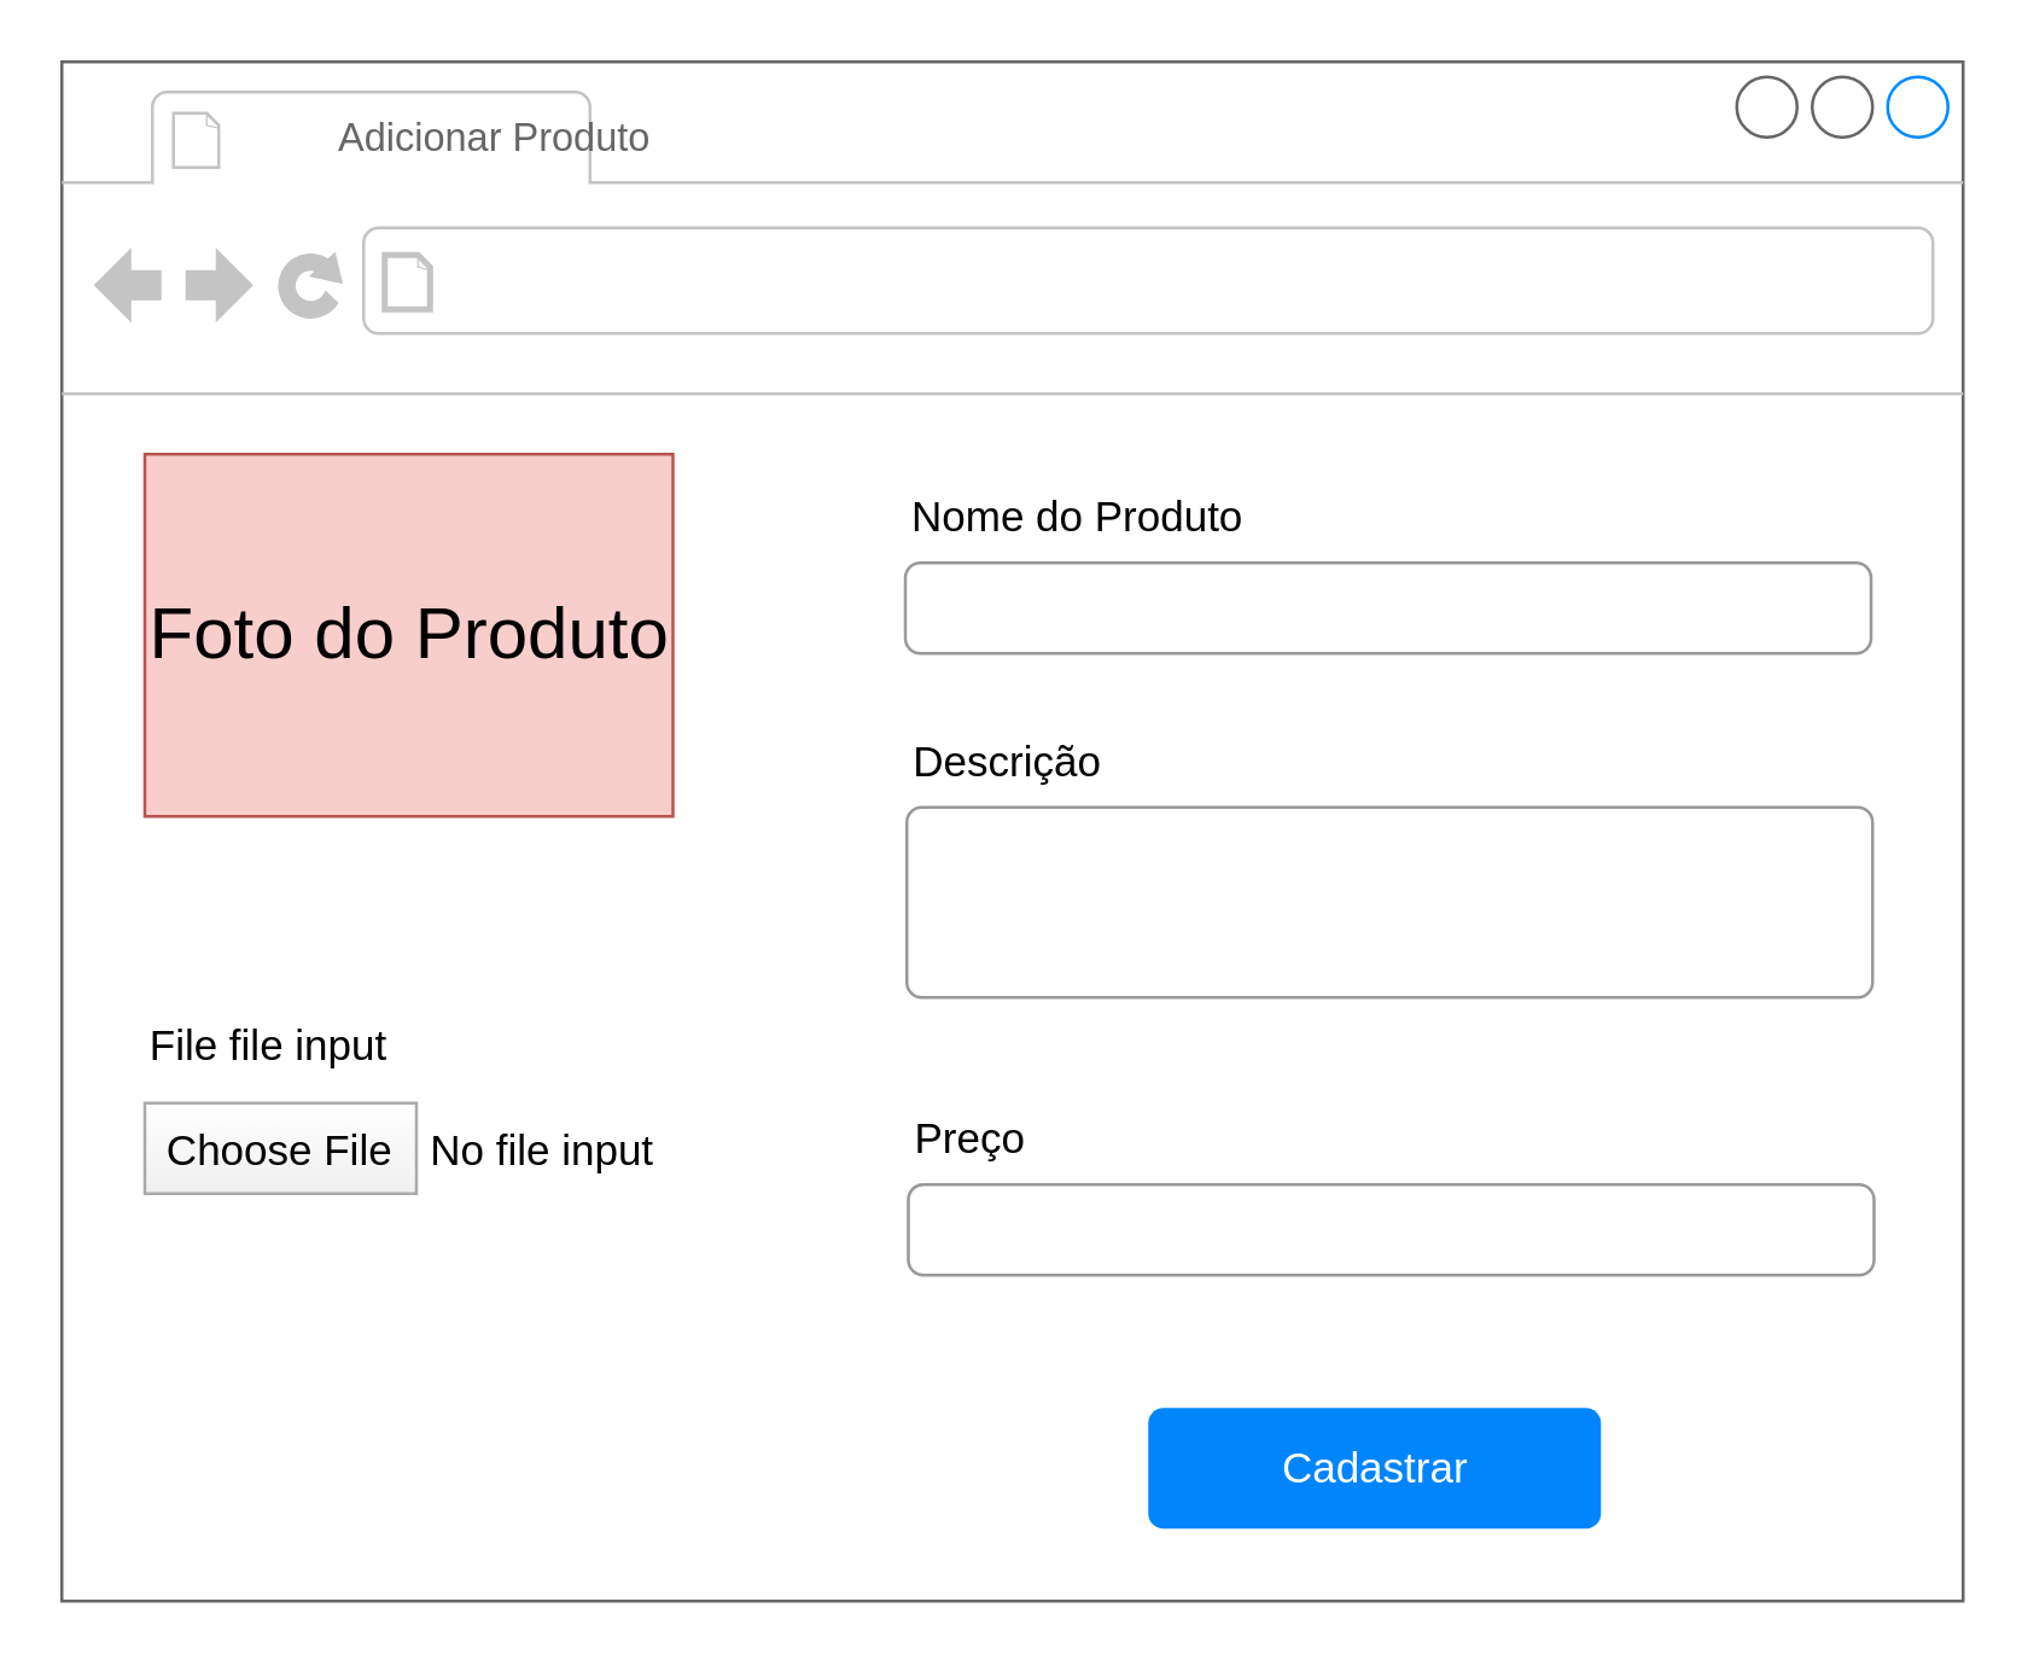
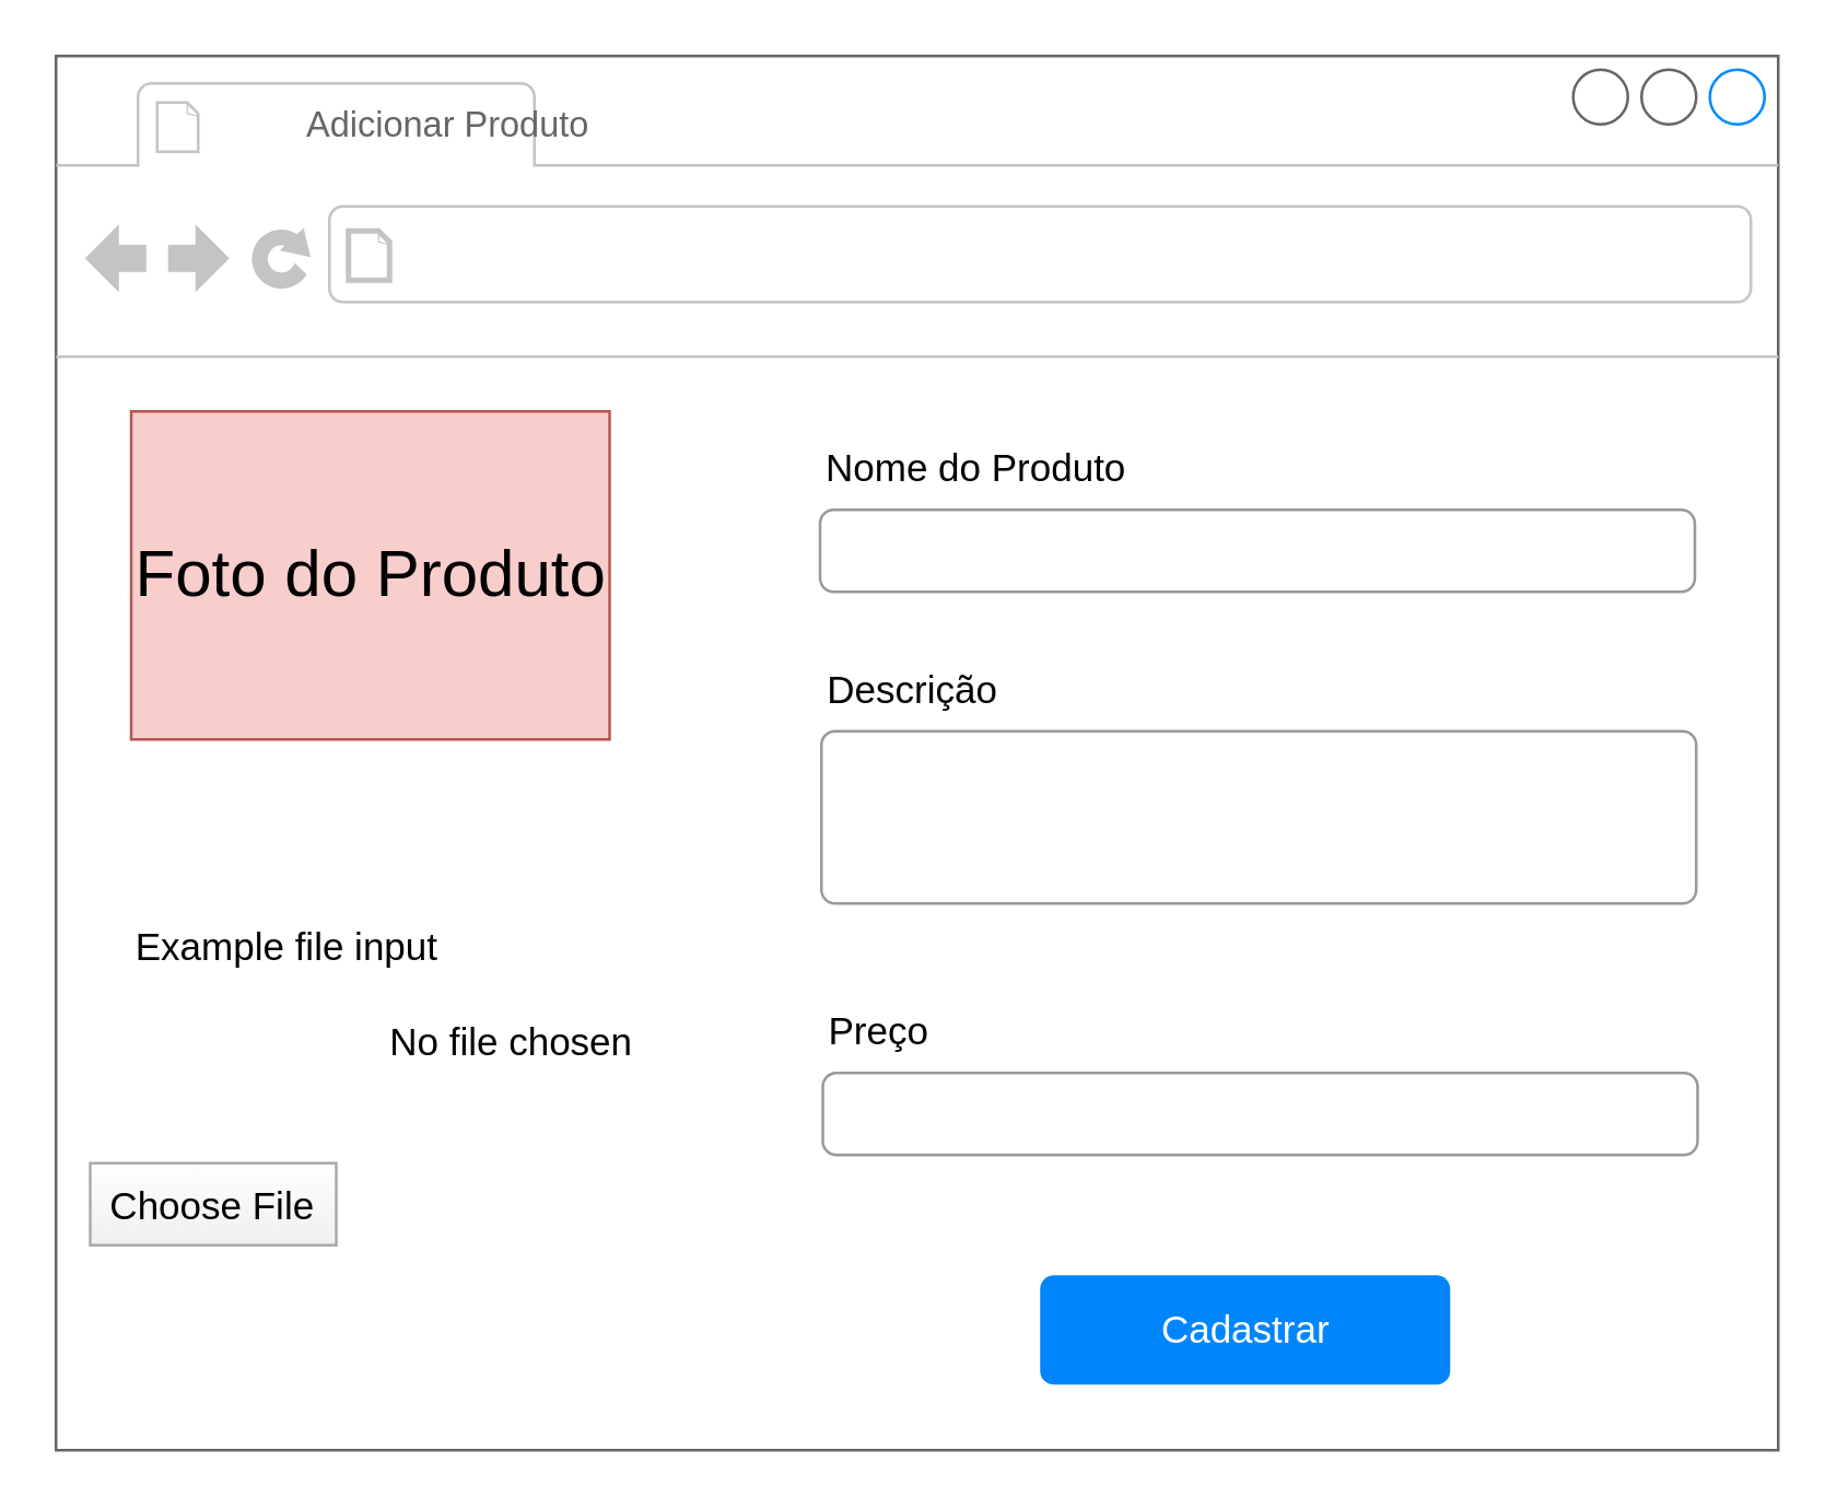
- <mxCell id="6" value="File file input" style="fillColor=none;strokeColor=none;align=left;fontSize=14;" vertex="1" parent="2"><mxGeometry x="27.5" y="305" width="150" height="40" as="geometry" /></mxCell>
+ <mxCell id="6" value="Example file input" style="fillColor=none;strokeColor=none;align=left;fontSize=14;" vertex="1" parent="2"><mxGeometry x="27.5" y="305" width="150" height="40" as="geometry" /></mxCell>
- <mxCell id="7" value="Choose File" style="fillColor=#FEFEFE;strokeColor=#AAAAAA;fontSize=14;gradientColor=#F0F0F0;" vertex="1" parent="2"><mxGeometry x="27.5" y="345" width="90" height="30" as="geometry" /></mxCell>
+ <mxCell id="7" value="Choose File" style="fillColor=#FEFEFE;strokeColor=#AAAAAA;fontSize=14;gradientColor=#F0F0F0;" vertex="1" parent="2"><mxGeometry x="12.5" y="405" width="90" height="30" as="geometry" /></mxCell>
- <mxCell id="8" value="No file input" style="fillColor=none;strokeColor=none;align=left;fontSize=14;spacing=5;" vertex="1" parent="2"><mxGeometry x="117.5" y="345" width="102" height="30" as="geometry" /></mxCell>
+ <mxCell id="8" value="No file chosen" style="fillColor=none;strokeColor=none;align=left;fontSize=14;spacing=5;" vertex="1" parent="2"><mxGeometry x="117.5" y="345" width="102" height="30" as="geometry" /></mxCell>
